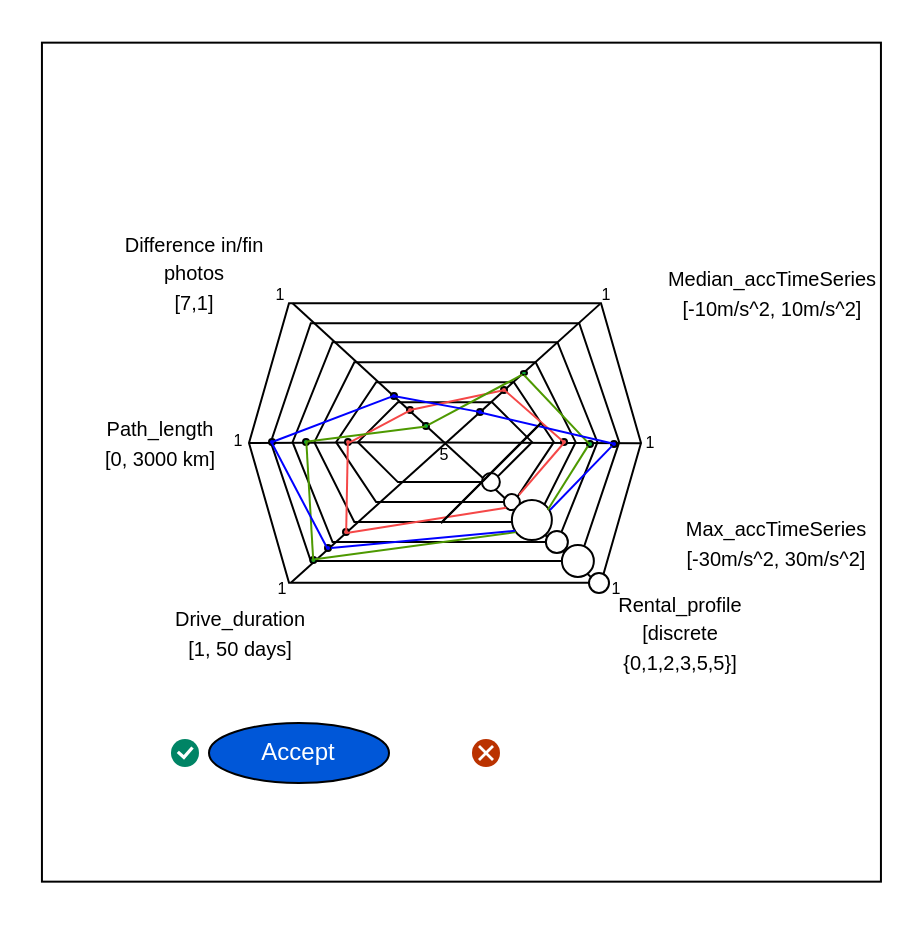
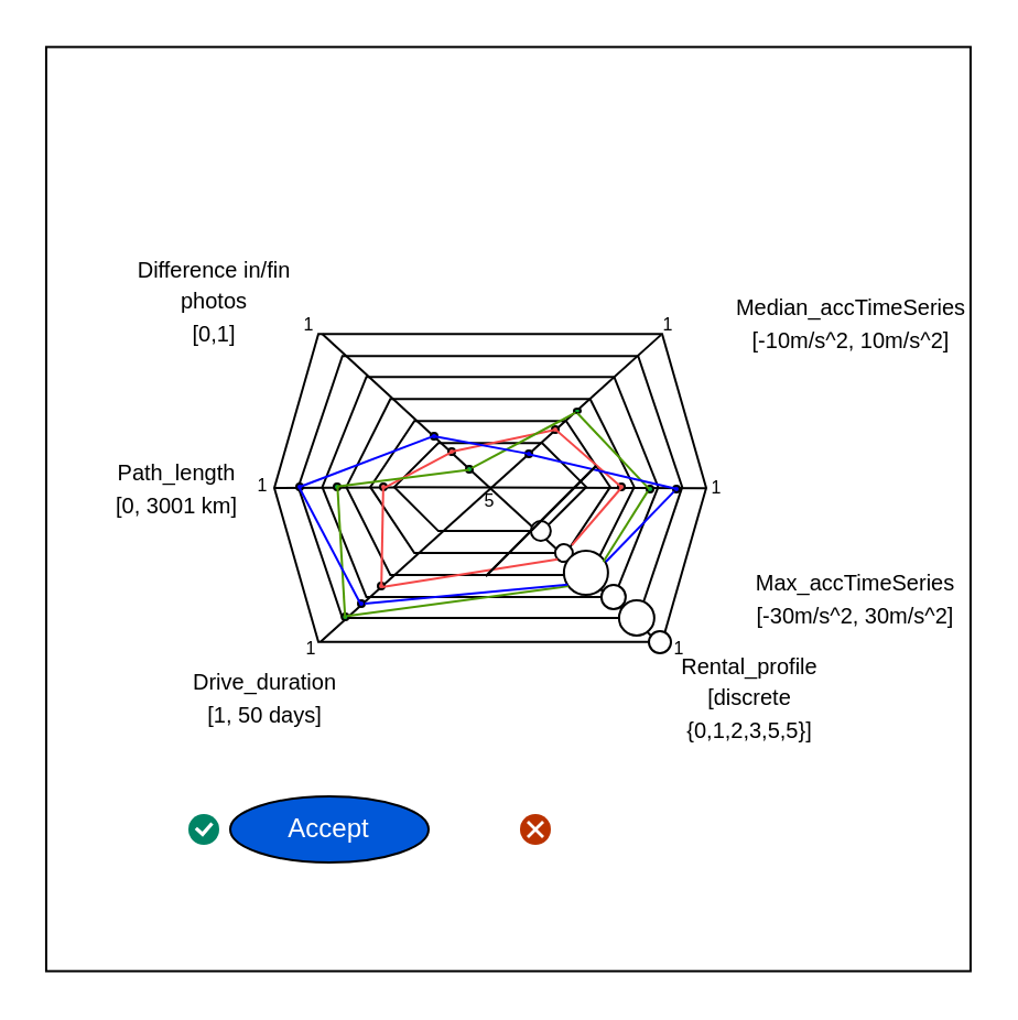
- <mxCell id="5" value="&lt;font style=&quot;font-size: 10px;&quot;&gt;Difference in/fin photos&lt;br&gt;[7,1]&lt;br&gt;&lt;/font&gt;" style="text;html=1;strokeColor=none;fillColor=none;align=center;verticalAlign=middle;whiteSpace=wrap;rounded=0;" parent="1" vertex="1"><mxGeometry x="60" y="121.14" width="74" height="30" as="geometry" /></mxCell>
+ <mxCell id="5" value="&lt;font style=&quot;font-size: 10px;&quot;&gt;Difference in/fin photos&lt;br&gt;[0,1]&lt;br&gt;&lt;/font&gt;" style="text;html=1;strokeColor=none;fillColor=none;align=center;verticalAlign=middle;whiteSpace=wrap;rounded=0;" parent="1" vertex="1"><mxGeometry x="60" y="121.14" width="74" height="30" as="geometry" /></mxCell>
- <mxCell id="4" value="&lt;font style=&quot;font-size: 10px;&quot;&gt;Path_length&lt;br&gt;[0, 3000 km]&lt;br&gt;&lt;/font&gt;" style="text;html=1;strokeColor=none;fillColor=none;align=center;verticalAlign=middle;whiteSpace=wrap;rounded=0;" parent="1" vertex="1"><mxGeometry x="50" y="206.07" width="60" height="30" as="geometry" /></mxCell>
+ <mxCell id="4" value="&lt;font style=&quot;font-size: 10px;&quot;&gt;Path_length&lt;br&gt;[0, 3001 km]&lt;br&gt;&lt;/font&gt;" style="text;html=1;strokeColor=none;fillColor=none;align=center;verticalAlign=middle;whiteSpace=wrap;rounded=0;" parent="1" vertex="1"><mxGeometry x="50" y="206.07" width="60" height="30" as="geometry" /></mxCell>
